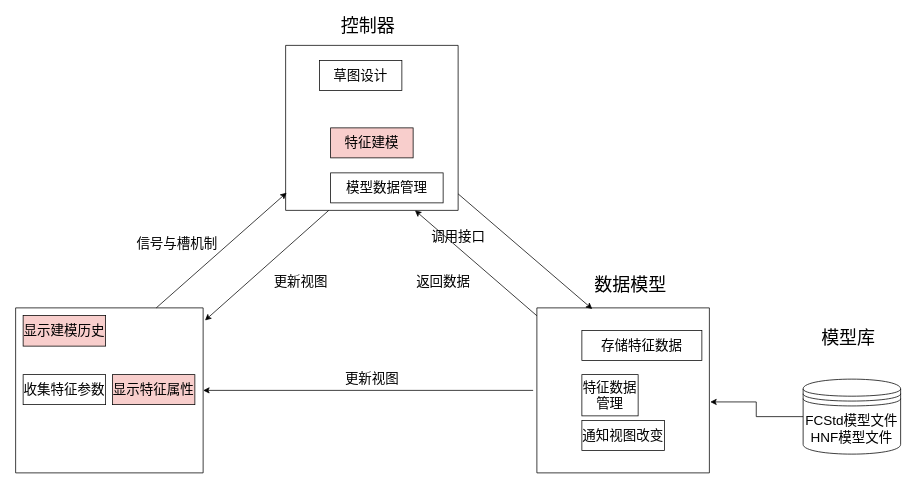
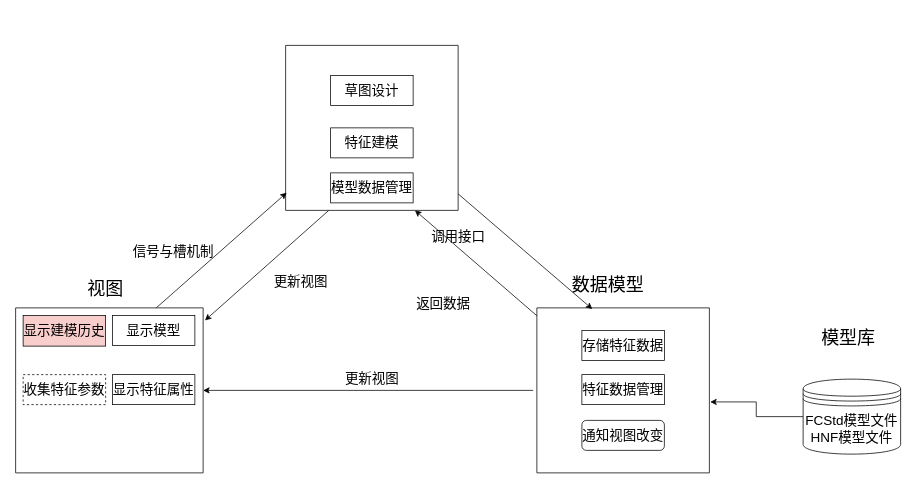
- <mxCell id="4" value="&lt;font style=&quot;font-size: 24px;&quot;&gt;控制器&lt;/font&gt;" style="text;html=1;strokeColor=none;fillColor=none;align=center;verticalAlign=middle;whiteSpace=wrap;rounded=0;" vertex="1" parent="1"><mxGeometry x="450" y="20" width="80" height="30" as="geometry" /></mxCell>
- <mxCell id="22" value="&lt;font style=&quot;font-size: 18px;&quot;&gt;草图设计&lt;/font&gt;" style="rounded=0;whiteSpace=wrap;html=1;" vertex="1" parent="21"><mxGeometry x="45" y="20" width="110" height="40" as="geometry" /></mxCell>
+ <mxCell id="22" value="&lt;font style=&quot;font-size: 18px;&quot;&gt;草图设计&lt;/font&gt;" style="rounded=0;whiteSpace=wrap;html=1;" vertex="1" parent="21"><mxGeometry x="60" y="40" width="110" height="40" as="geometry" /></mxCell>
- <mxCell id="23" value="&lt;font style=&quot;font-size: 18px;&quot;&gt;特征建模&lt;/font&gt;" style="rounded=0;whiteSpace=wrap;html=1;fillColor=#f8cecc;" vertex="1" parent="21"><mxGeometry x="60" y="110" width="110" height="40" as="geometry" /></mxCell>
+ <mxCell id="23" value="&lt;font style=&quot;font-size: 18px;&quot;&gt;特征建模&lt;/font&gt;" style="rounded=0;whiteSpace=wrap;html=1;" vertex="1" parent="21"><mxGeometry x="60" y="110" width="110" height="40" as="geometry" /></mxCell>
- <mxCell id="24" value="&lt;font style=&quot;font-size: 18px;&quot;&gt;模型数据管理&lt;/font&gt;" style="rounded=0;whiteSpace=wrap;html=1;" vertex="1" parent="21"><mxGeometry x="60" y="170" width="150" height="40" as="geometry" /></mxCell>
+ <mxCell id="24" value="&lt;font style=&quot;font-size: 18px;&quot;&gt;模型数据管理&lt;/font&gt;" style="rounded=0;whiteSpace=wrap;html=1;" vertex="1" parent="21"><mxGeometry x="60" y="170" width="110" height="40" as="geometry" /></mxCell>
- <mxCell id="8" value="&lt;font style=&quot;font-size: 18px;&quot;&gt;信号与槽机制&lt;/font&gt;" style="text;html=1;align=center;verticalAlign=middle;resizable=0;points=[];autosize=1;strokeColor=none;fillColor=none;" vertex="1" parent="1"><mxGeometry x="170" y="305" width="130" height="40" as="geometry" /></mxCell>
+ <mxCell id="8" value="&lt;font style=&quot;font-size: 18px;&quot;&gt;信号与槽机制&lt;/font&gt;" style="text;html=1;align=center;verticalAlign=middle;resizable=0;points=[];autosize=1;strokeColor=none;fillColor=none;" vertex="1" parent="1"><mxGeometry x="165" y="315" width="130" height="40" as="geometry" /></mxCell>
- <mxCell id="11" value="&lt;font style=&quot;font-size: 18px;&quot;&gt;返回数据&lt;/font&gt;" style="text;html=1;align=center;verticalAlign=middle;resizable=0;points=[];autosize=1;strokeColor=none;fillColor=none;" vertex="1" parent="1"><mxGeometry x="540" y="355" width="100" height="40" as="geometry" /></mxCell>
+ <mxCell id="11" value="&lt;font style=&quot;font-size: 18px;&quot;&gt;返回数据&lt;/font&gt;" style="text;html=1;align=center;verticalAlign=middle;resizable=0;points=[];autosize=1;strokeColor=none;fillColor=none;" vertex="1" parent="1"><mxGeometry x="540" y="385" width="100" height="40" as="geometry" /></mxCell>
- <mxCell id="3" value="&lt;font style=&quot;font-size: 24px;&quot;&gt;数据模型&lt;/font&gt;" style="text;html=1;strokeColor=none;fillColor=none;align=center;verticalAlign=middle;whiteSpace=wrap;rounded=0;" vertex="1" parent="1"><mxGeometry x="780" y="365" width="120" height="30" as="geometry" /></mxCell>
+ <mxCell id="3" value="&lt;font style=&quot;font-size: 24px;&quot;&gt;数据模型&lt;/font&gt;" style="text;html=1;strokeColor=none;fillColor=none;align=center;verticalAlign=middle;whiteSpace=wrap;rounded=0;" vertex="1" parent="1"><mxGeometry x="750" y="365" width="120" height="30" as="geometry" /></mxCell>
+ <mxCell id="2" value="&lt;font style=&quot;font-size: 24px;&quot;&gt;视图&lt;/font&gt;" style="text;html=1;strokeColor=none;fillColor=none;align=center;verticalAlign=middle;whiteSpace=wrap;rounded=0;" vertex="1" parent="1"><mxGeometry x="110" y="370" width="60" height="30" as="geometry" /></mxCell>
+ <mxCell id="13" value="&lt;font style=&quot;font-size: 18px;&quot;&gt;显示模型&lt;/font&gt;" style="rounded=0;whiteSpace=wrap;html=1;" vertex="1" parent="12"><mxGeometry x="129" y="10" width="110" height="40" as="geometry" /></mxCell>
- <mxCell id="18" value="&lt;font style=&quot;font-size: 18px;&quot;&gt;存储特征数据&lt;/font&gt;" style="rounded=0;whiteSpace=wrap;html=1;" vertex="1" parent="17"><mxGeometry x="60" y="30" width="160" height="40" as="geometry" /></mxCell>
+ <mxCell id="18" value="&lt;font style=&quot;font-size: 18px;&quot;&gt;存储特征数据&lt;/font&gt;" style="rounded=0;whiteSpace=wrap;html=1;" vertex="1" parent="17"><mxGeometry x="60" y="30" width="110" height="40" as="geometry" /></mxCell>
- <mxCell id="15" value="&lt;font style=&quot;font-size: 18px;&quot;&gt;收集特征参数&lt;/font&gt;" style="rounded=0;whiteSpace=wrap;html=1;" vertex="1" parent="12"><mxGeometry x="10" y="89" width="110" height="40" as="geometry" /></mxCell>
+ <mxCell id="15" value="&lt;font style=&quot;font-size: 18px;&quot;&gt;收集特征参数&lt;/font&gt;" style="rounded=0;whiteSpace=wrap;html=1;dashed=1;" vertex="1" parent="12"><mxGeometry x="10" y="89" width="110" height="40" as="geometry" /></mxCell>
- <mxCell id="16" value="&lt;font style=&quot;font-size: 18px;&quot;&gt;显示特征属性&lt;/font&gt;" style="rounded=0;whiteSpace=wrap;html=1;fillColor=#f8cecc;" vertex="1" parent="12"><mxGeometry x="129" y="89" width="110" height="40" as="geometry" /></mxCell>
+ <mxCell id="16" value="&lt;font style=&quot;font-size: 18px;&quot;&gt;显示特征属性&lt;/font&gt;" style="rounded=0;whiteSpace=wrap;html=1;" vertex="1" parent="12"><mxGeometry x="129" y="89" width="110" height="40" as="geometry" /></mxCell>
- <mxCell id="20" value="&lt;font style=&quot;font-size: 18px;&quot;&gt;特征数据管理&lt;/font&gt;" style="rounded=0;whiteSpace=wrap;html=1;" vertex="1" parent="17"><mxGeometry x="60" y="89" width="75" height="55" as="geometry" /></mxCell>
+ <mxCell id="20" value="&lt;font style=&quot;font-size: 18px;&quot;&gt;特征数据管理&lt;/font&gt;" style="rounded=0;whiteSpace=wrap;html=1;" vertex="1" parent="17"><mxGeometry x="60" y="89" width="110" height="40" as="geometry" /></mxCell>
- <mxCell id="19" value="&lt;font style=&quot;font-size: 18px;&quot;&gt;通知视图改变&lt;/font&gt;" style="rounded=0;whiteSpace=wrap;html=1;" vertex="1" parent="17"><mxGeometry x="60" y="150" width="110" height="40" as="geometry" /></mxCell>
+ <mxCell id="19" value="&lt;font style=&quot;font-size: 18px;&quot;&gt;通知视图改变&lt;/font&gt;" style="whiteSpace=wrap;html=1;rounded=1;" vertex="1" parent="17"><mxGeometry x="60" y="150" width="110" height="40" as="geometry" /></mxCell>
